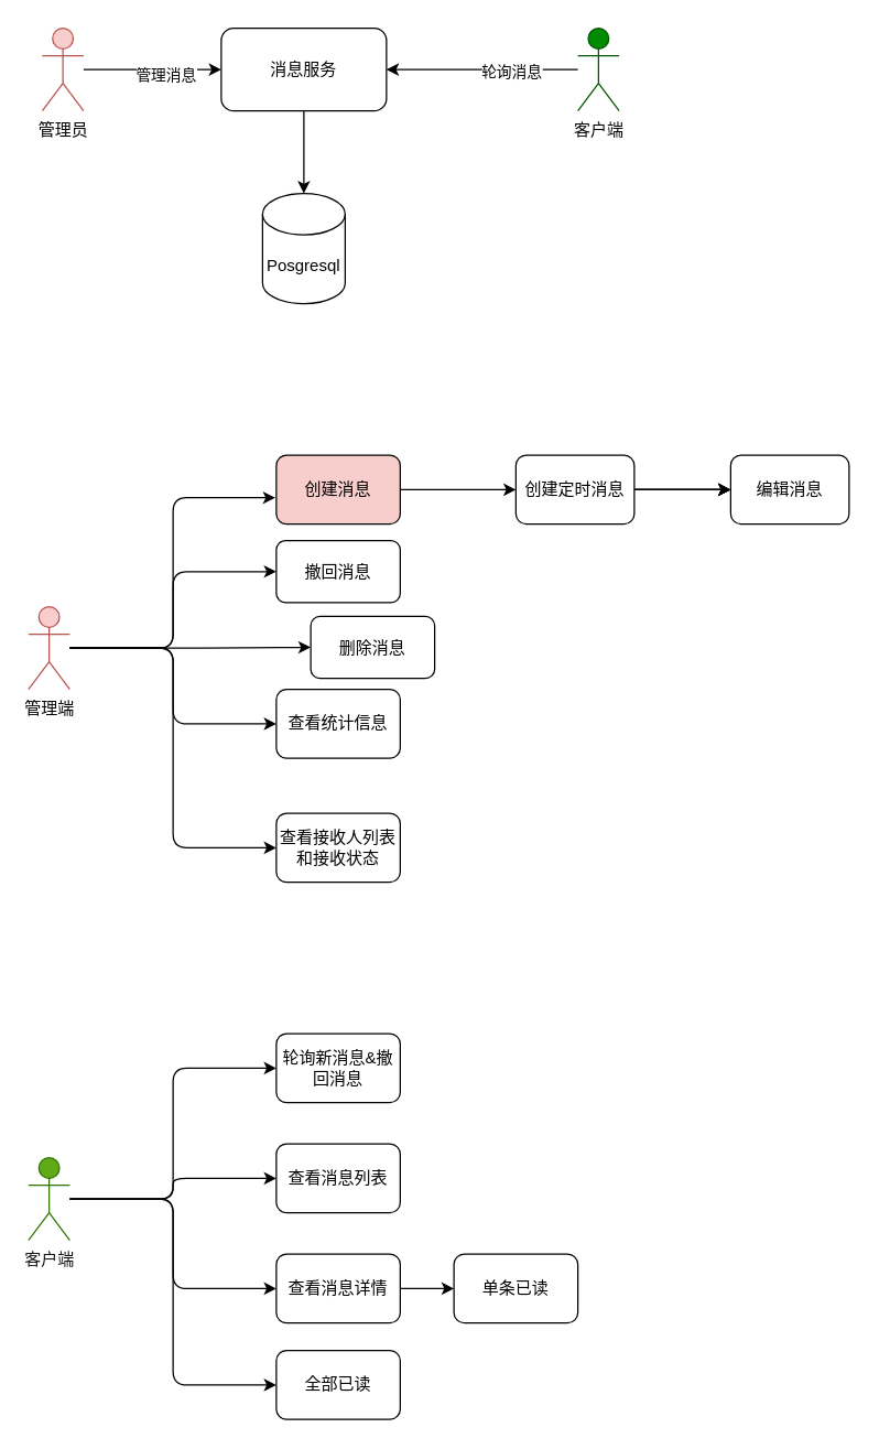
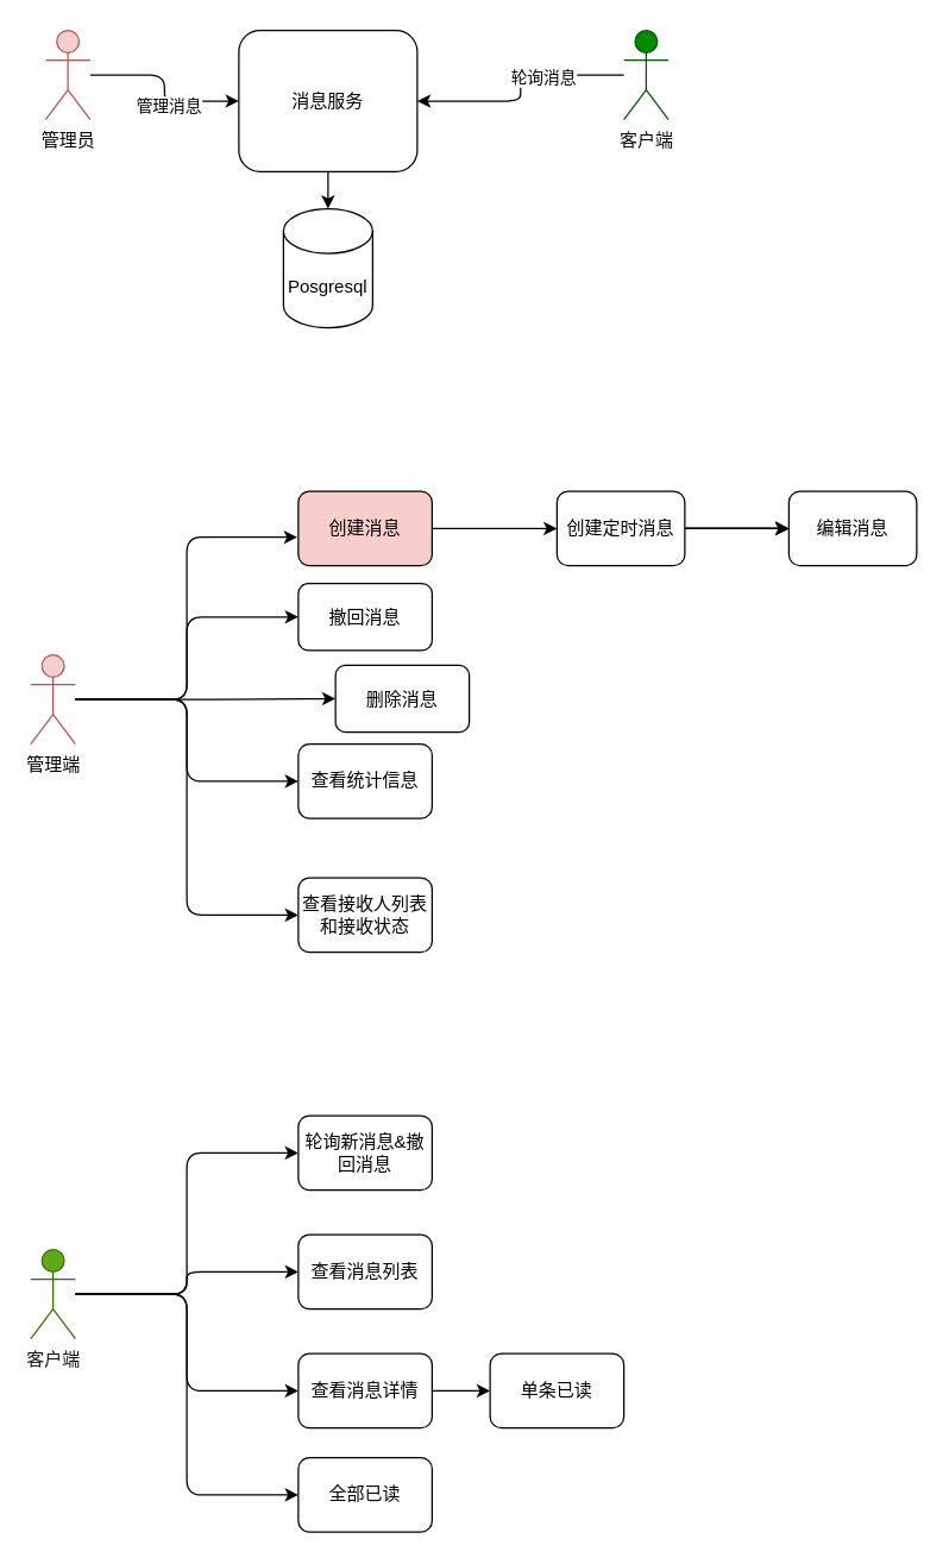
- <mxCell id="6" value="消息服务" style="rounded=1;whiteSpace=wrap;html=1;" vertex="1" parent="1"><mxGeometry x="160" y="20" width="120" height="60" as="geometry" /></mxCell>
+ <mxCell id="6" value="消息服务" style="rounded=1;whiteSpace=wrap;html=1;" vertex="1" parent="1"><mxGeometry x="160" y="20" width="120" height="95" as="geometry" /></mxCell>
